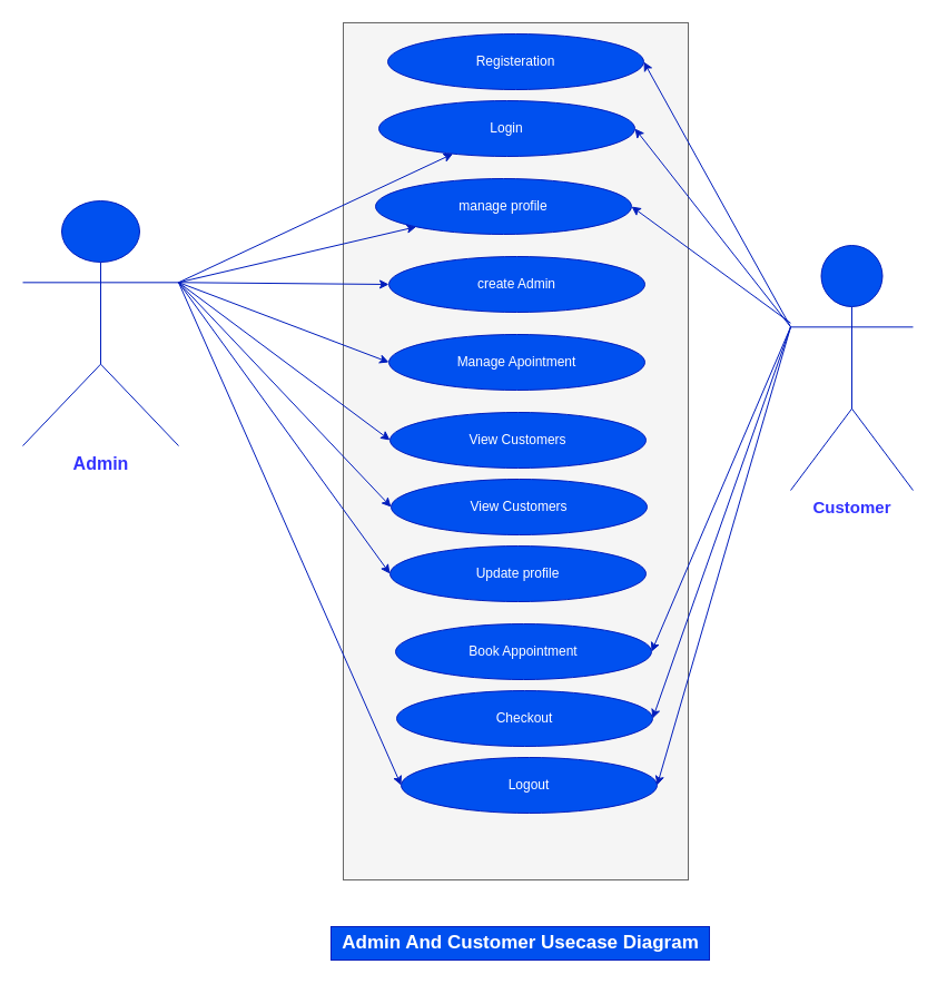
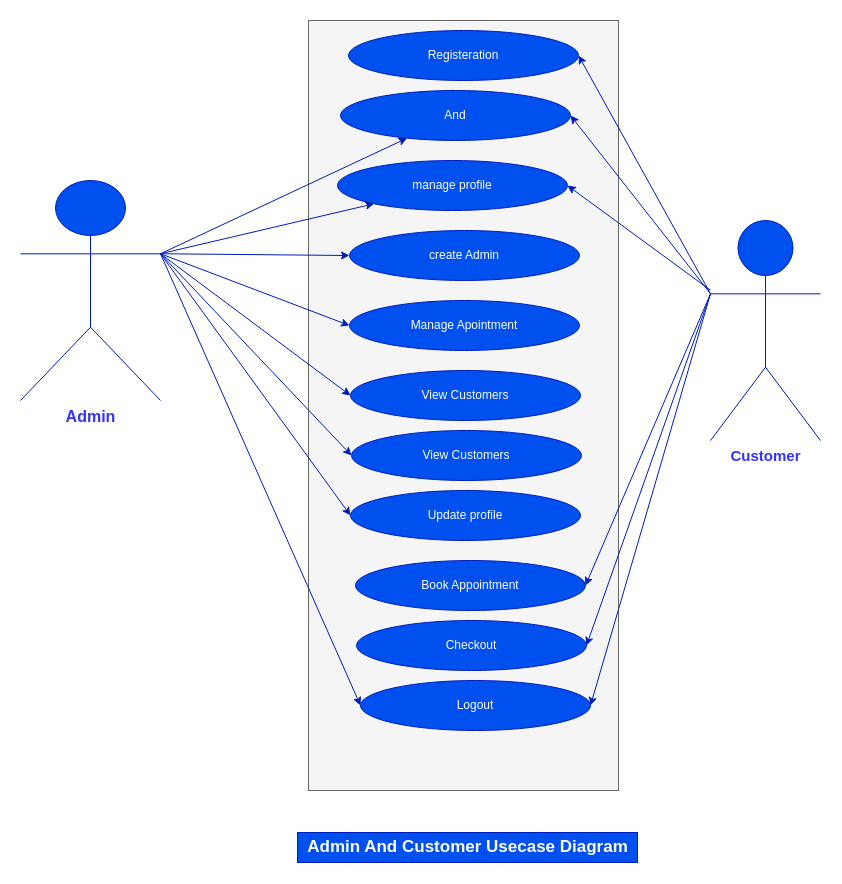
- <mxCell id="12" value="Login" style="ellipse;whiteSpace=wrap;html=1;fillColor=#0050ef;fontColor=#ffffff;strokeColor=#001DBC;" vertex="1" parent="1"><mxGeometry x="340" y="90" width="230" height="50" as="geometry" /></mxCell>
+ <mxCell id="12" value="And" style="ellipse;whiteSpace=wrap;html=1;fillColor=#0050ef;fontColor=#ffffff;strokeColor=#001DBC;" vertex="1" parent="1"><mxGeometry x="340" y="90" width="230" height="50" as="geometry" /></mxCell>
